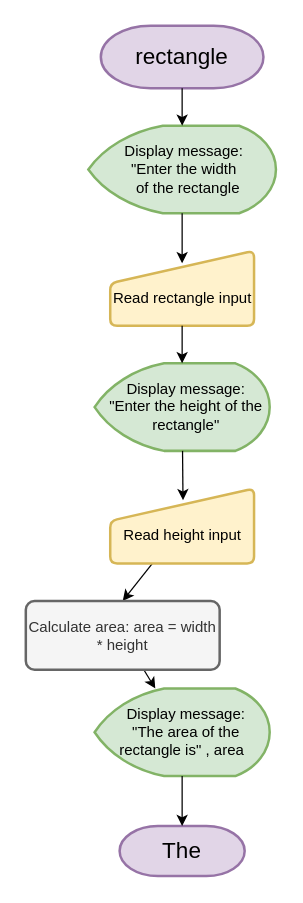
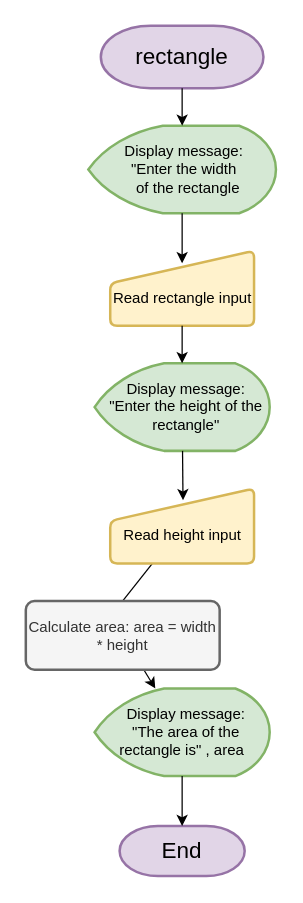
- <mxCell id="7" style="edgeStyle=none;html=1;entryX=0.5;entryY=0;entryDx=0;entryDy=0;" edge="1" parent="1" source="8" target="10"><mxGeometry relative="1" as="geometry" /></mxCell>
+ <mxCell id="7" style="edgeStyle=none;html=1;entryX=0.5;entryY=0;entryDx=0;entryDy=0;endArrow=none;" edge="1" parent="1" source="8" target="10"><mxGeometry relative="1" as="geometry" /></mxCell>
- <mxCell id="12" value="&lt;font style=&quot;font-size: 18px;&quot;&gt;The&lt;/font&gt;" style="strokeWidth=2;html=1;shape=mxgraph.flowchart.terminator;whiteSpace=wrap;fillColor=#e1d5e7;strokeColor=#9673a6;" vertex="1" parent="1"><mxGeometry x="95" y="660" width="100" height="40" as="geometry" /></mxCell>
+ <mxCell id="12" value="&lt;font style=&quot;font-size: 18px;&quot;&gt;End&lt;/font&gt;" style="strokeWidth=2;html=1;shape=mxgraph.flowchart.terminator;whiteSpace=wrap;fillColor=#e1d5e7;strokeColor=#9673a6;" vertex="1" parent="1"><mxGeometry x="95" y="660" width="100" height="40" as="geometry" /></mxCell>
